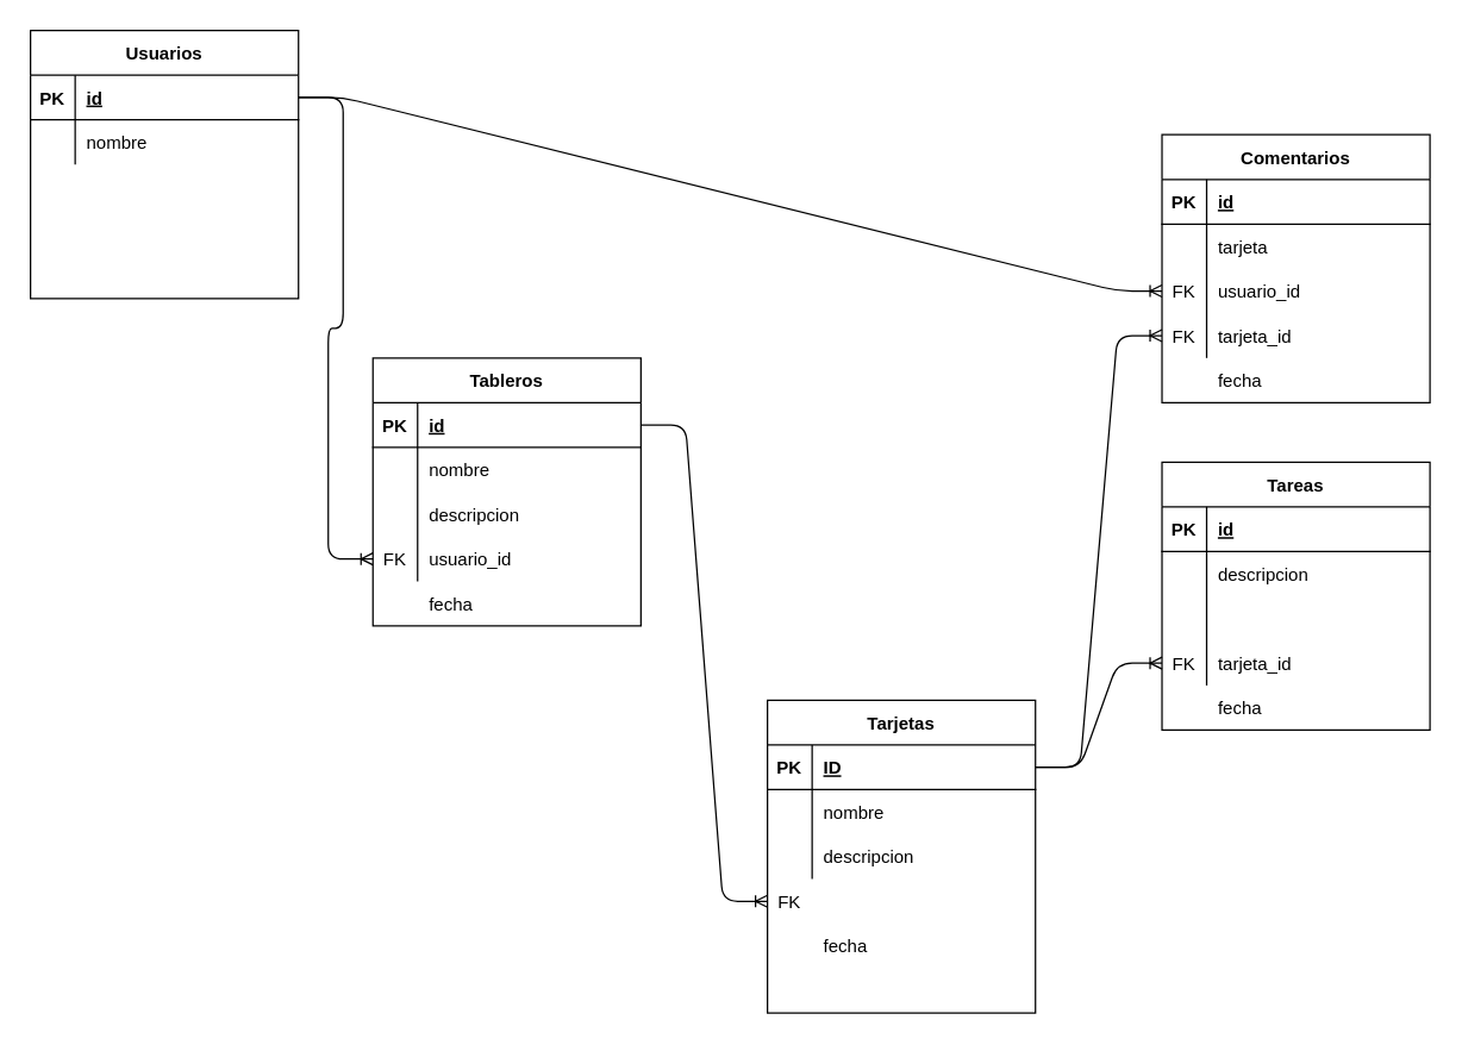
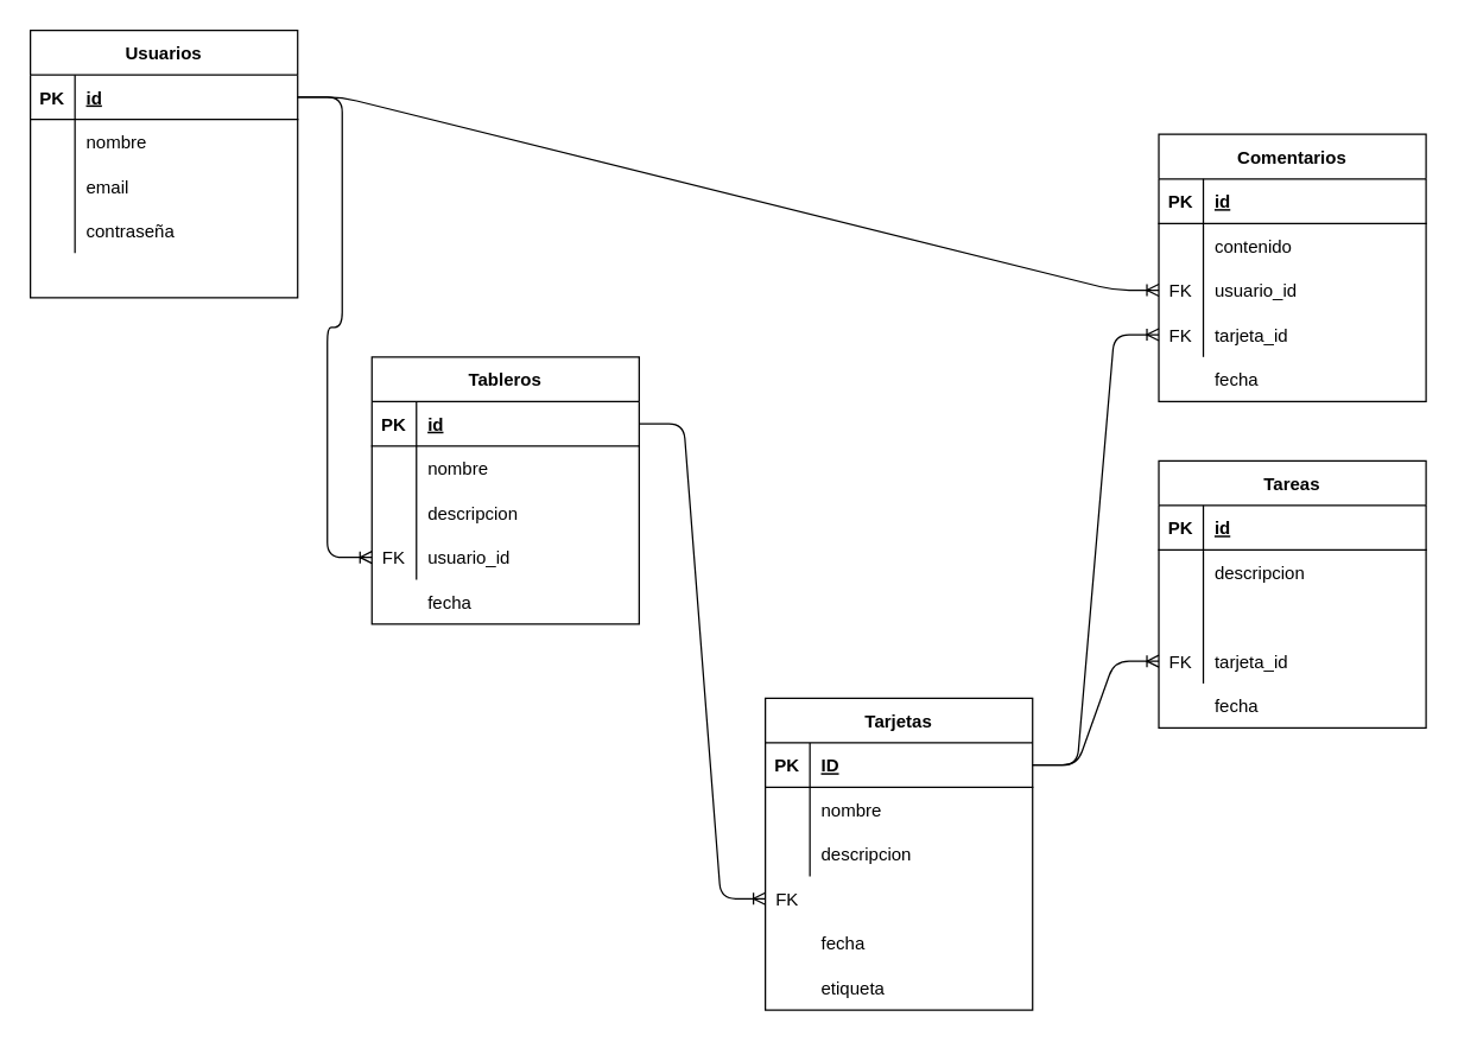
+ <mxCell id="11" value="email" style="shape=partialRectangle;connectable=0;fillColor=none;top=0;left=0;bottom=0;right=0;align=left;spacingLeft=6;overflow=hidden;" vertex="1" parent="9"><mxGeometry x="30" width="150" height="30" as="geometry" /></mxCell>
+ <mxCell id="14" value="contraseña" style="shape=partialRectangle;connectable=0;fillColor=none;top=0;left=0;bottom=0;right=0;align=left;spacingLeft=6;overflow=hidden;" vertex="1" parent="12"><mxGeometry x="30" width="150" height="30" as="geometry" /></mxCell>
- <mxCell id="46" value="tarjeta" style="shape=partialRectangle;connectable=0;fillColor=none;top=0;left=0;bottom=0;right=0;align=left;spacingLeft=6;overflow=hidden;" vertex="1" parent="44"><mxGeometry x="30" width="150" height="30" as="geometry" /></mxCell>
+ <mxCell id="46" value="contenido" style="shape=partialRectangle;connectable=0;fillColor=none;top=0;left=0;bottom=0;right=0;align=left;spacingLeft=6;overflow=hidden;" vertex="1" parent="44"><mxGeometry x="30" width="150" height="30" as="geometry" /></mxCell>
+ <mxCell id="67" value="etiqueta" style="shape=partialRectangle;connectable=0;fillColor=none;top=0;left=0;bottom=0;right=0;align=left;spacingLeft=6;overflow=hidden;" vertex="1" parent="1"><mxGeometry x="545" y="650" width="150" height="30" as="geometry" /></mxCell>
